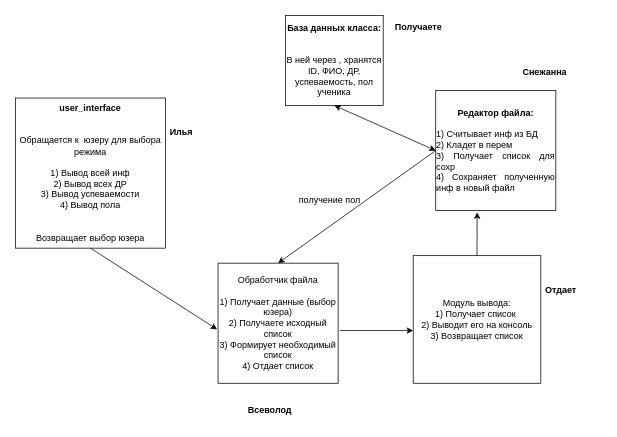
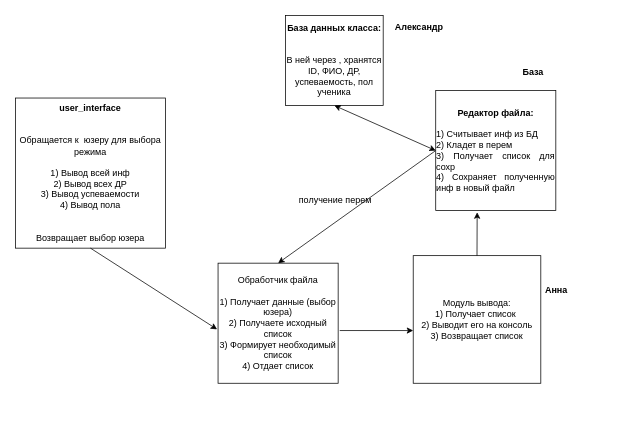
- <mxCell id="15" value="Получаете" style="text;strokeColor=none;fillColor=none;align=left;verticalAlign=middle;spacingLeft=4;spacingRight=4;overflow=hidden;points=[[0,0.5],[1,0.5]];portConstraint=eastwest;rotatable=0;fontStyle=1" parent="1" vertex="1"><mxGeometry x="520" y="20" width="80" height="30" as="geometry" /></mxCell>
+ <mxCell id="15" value="Александр" style="text;strokeColor=none;fillColor=none;align=left;verticalAlign=middle;spacingLeft=4;spacingRight=4;overflow=hidden;points=[[0,0.5],[1,0.5]];portConstraint=eastwest;rotatable=0;fontStyle=1" parent="1" vertex="1"><mxGeometry x="520" y="20" width="80" height="30" as="geometry" /></mxCell>
- <mxCell id="13" value="Снежанна" style="text;strokeColor=none;fillColor=none;align=left;verticalAlign=middle;spacingLeft=4;spacingRight=4;overflow=hidden;points=[[0,0.5],[1,0.5]];portConstraint=eastwest;rotatable=0;fontStyle=1" parent="1" vertex="1"><mxGeometry x="690" y="80" width="80" height="30" as="geometry" /></mxCell>
+ <mxCell id="13" value="База" style="text;strokeColor=none;fillColor=none;align=left;verticalAlign=middle;spacingLeft=4;spacingRight=4;overflow=hidden;points=[[0,0.5],[1,0.5]];portConstraint=eastwest;rotatable=0;fontStyle=1" parent="1" vertex="1"><mxGeometry x="690" y="80" width="80" height="30" as="geometry" /></mxCell>
- <mxCell id="16" value="Илья" style="text;strokeColor=none;fillColor=none;align=left;verticalAlign=middle;spacingLeft=4;spacingRight=4;overflow=hidden;points=[[0,0.5],[1,0.5]];portConstraint=eastwest;rotatable=0;fontStyle=1" parent="1" vertex="1"><mxGeometry x="220" y="160" width="80" height="30" as="geometry" /></mxCell>
- <mxCell id="9" value="получение пол" style="text;strokeColor=none;fillColor=none;align=left;verticalAlign=middle;spacingLeft=4;spacingRight=4;overflow=hidden;points=[[0,0.5],[1,0.5]];portConstraint=eastwest;rotatable=0;" parent="1" vertex="1"><mxGeometry x="392" y="250" width="106" height="30" as="geometry" /></mxCell>
+ <mxCell id="9" value="получение перем" style="text;strokeColor=none;fillColor=none;align=left;verticalAlign=middle;spacingLeft=4;spacingRight=4;overflow=hidden;points=[[0,0.5],[1,0.5]];portConstraint=eastwest;rotatable=0;" parent="1" vertex="1"><mxGeometry x="392" y="250" width="106" height="30" as="geometry" /></mxCell>
- <mxCell id="17" value="Отдает" style="text;strokeColor=none;fillColor=none;align=left;verticalAlign=middle;spacingLeft=4;spacingRight=4;overflow=hidden;points=[[0,0.5],[1,0.5]];portConstraint=eastwest;rotatable=0;fontStyle=1" parent="1" vertex="1"><mxGeometry x="720" y="370" width="80" height="30" as="geometry" /></mxCell>
+ <mxCell id="17" value="Анна" style="text;strokeColor=none;fillColor=none;align=left;verticalAlign=middle;spacingLeft=4;spacingRight=4;overflow=hidden;points=[[0,0.5],[1,0.5]];portConstraint=eastwest;rotatable=0;fontStyle=1" parent="1" vertex="1"><mxGeometry x="720" y="370" width="80" height="30" as="geometry" /></mxCell>
- <mxCell id="12" value="Всеволод" style="text;strokeColor=none;fillColor=none;align=left;verticalAlign=middle;spacingLeft=4;spacingRight=4;overflow=hidden;points=[[0,0.5],[1,0.5]];portConstraint=eastwest;rotatable=0;fontStyle=1" parent="1" vertex="1"><mxGeometry x="324" y="530" width="80" height="30" as="geometry" /></mxCell>
